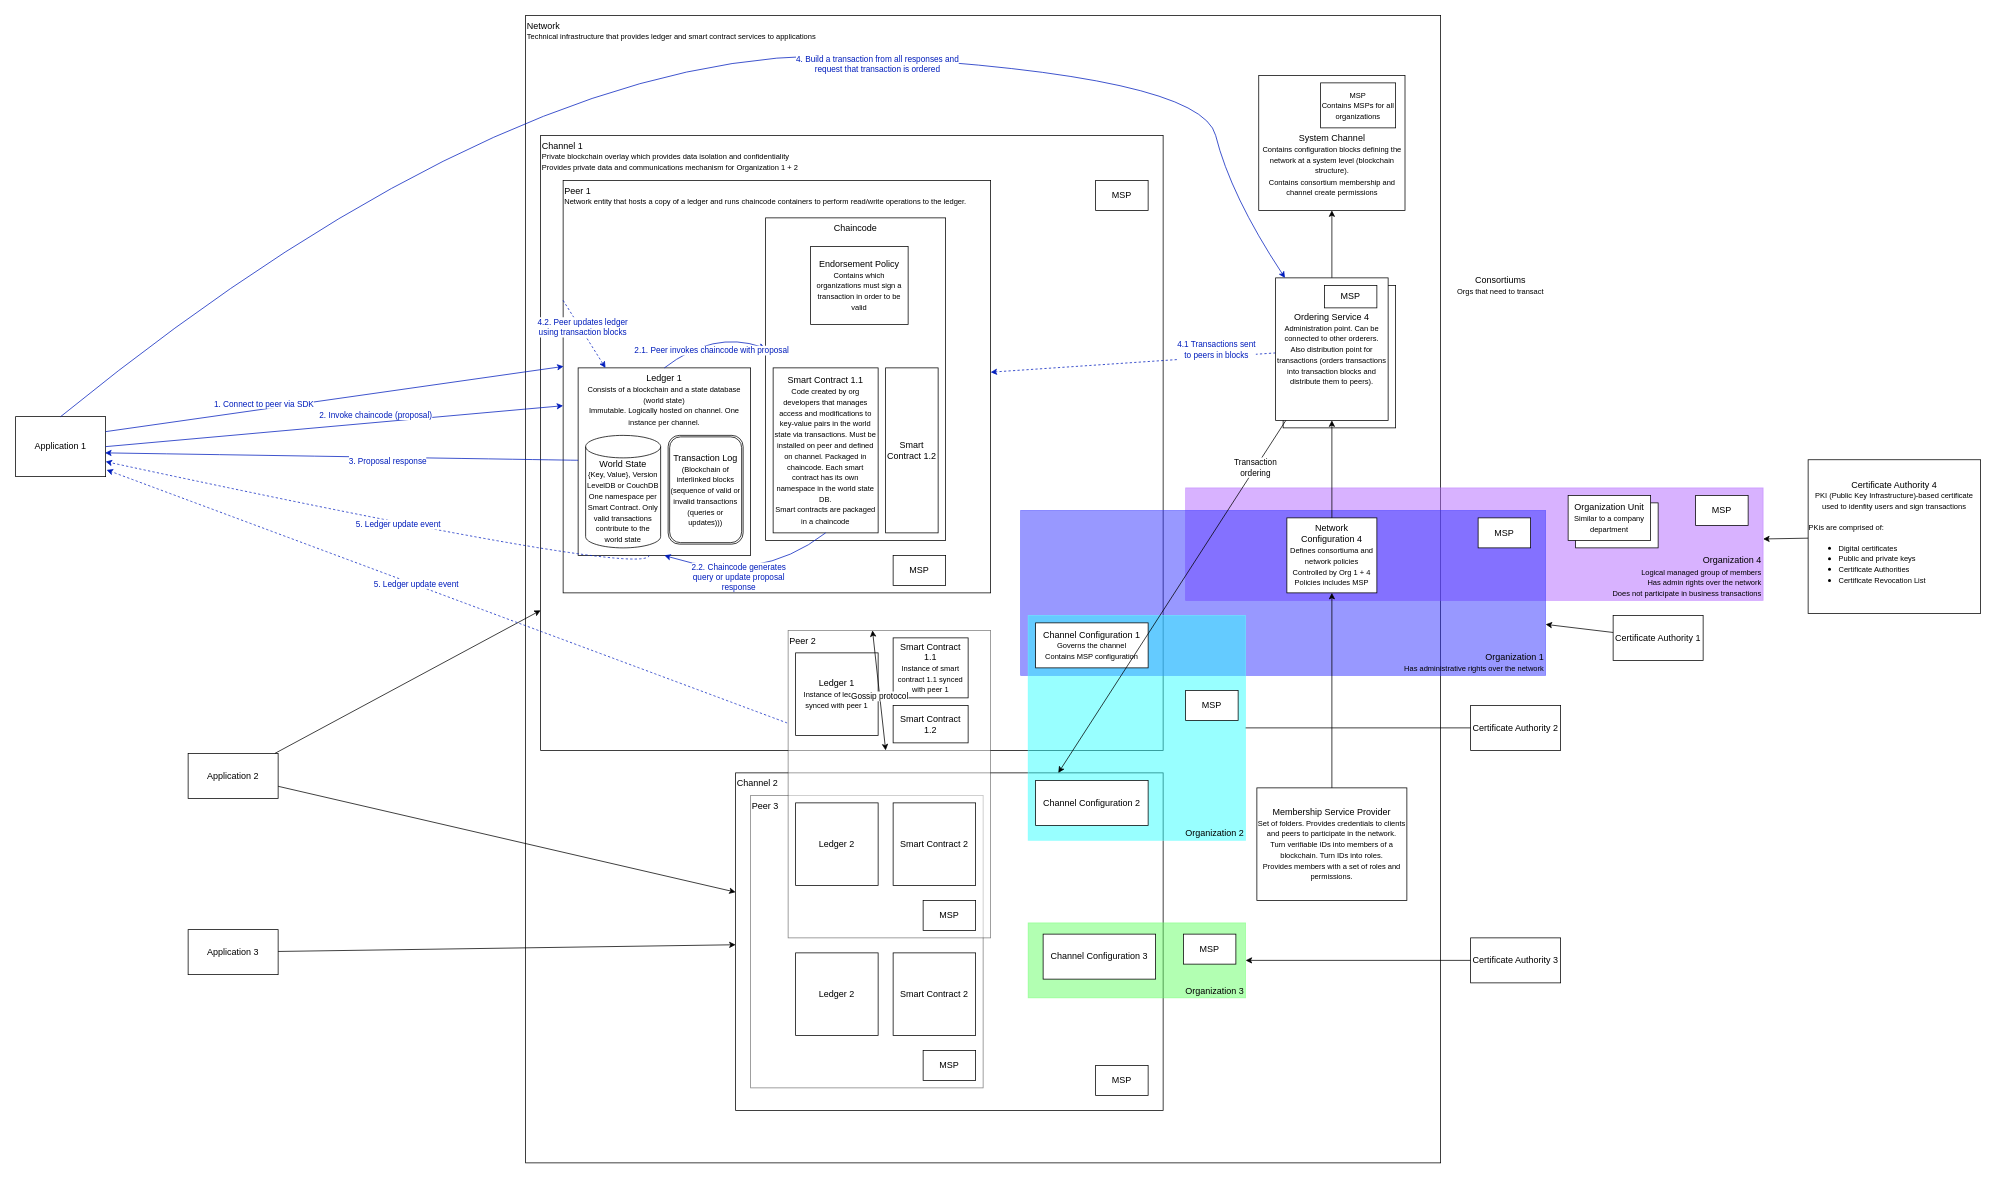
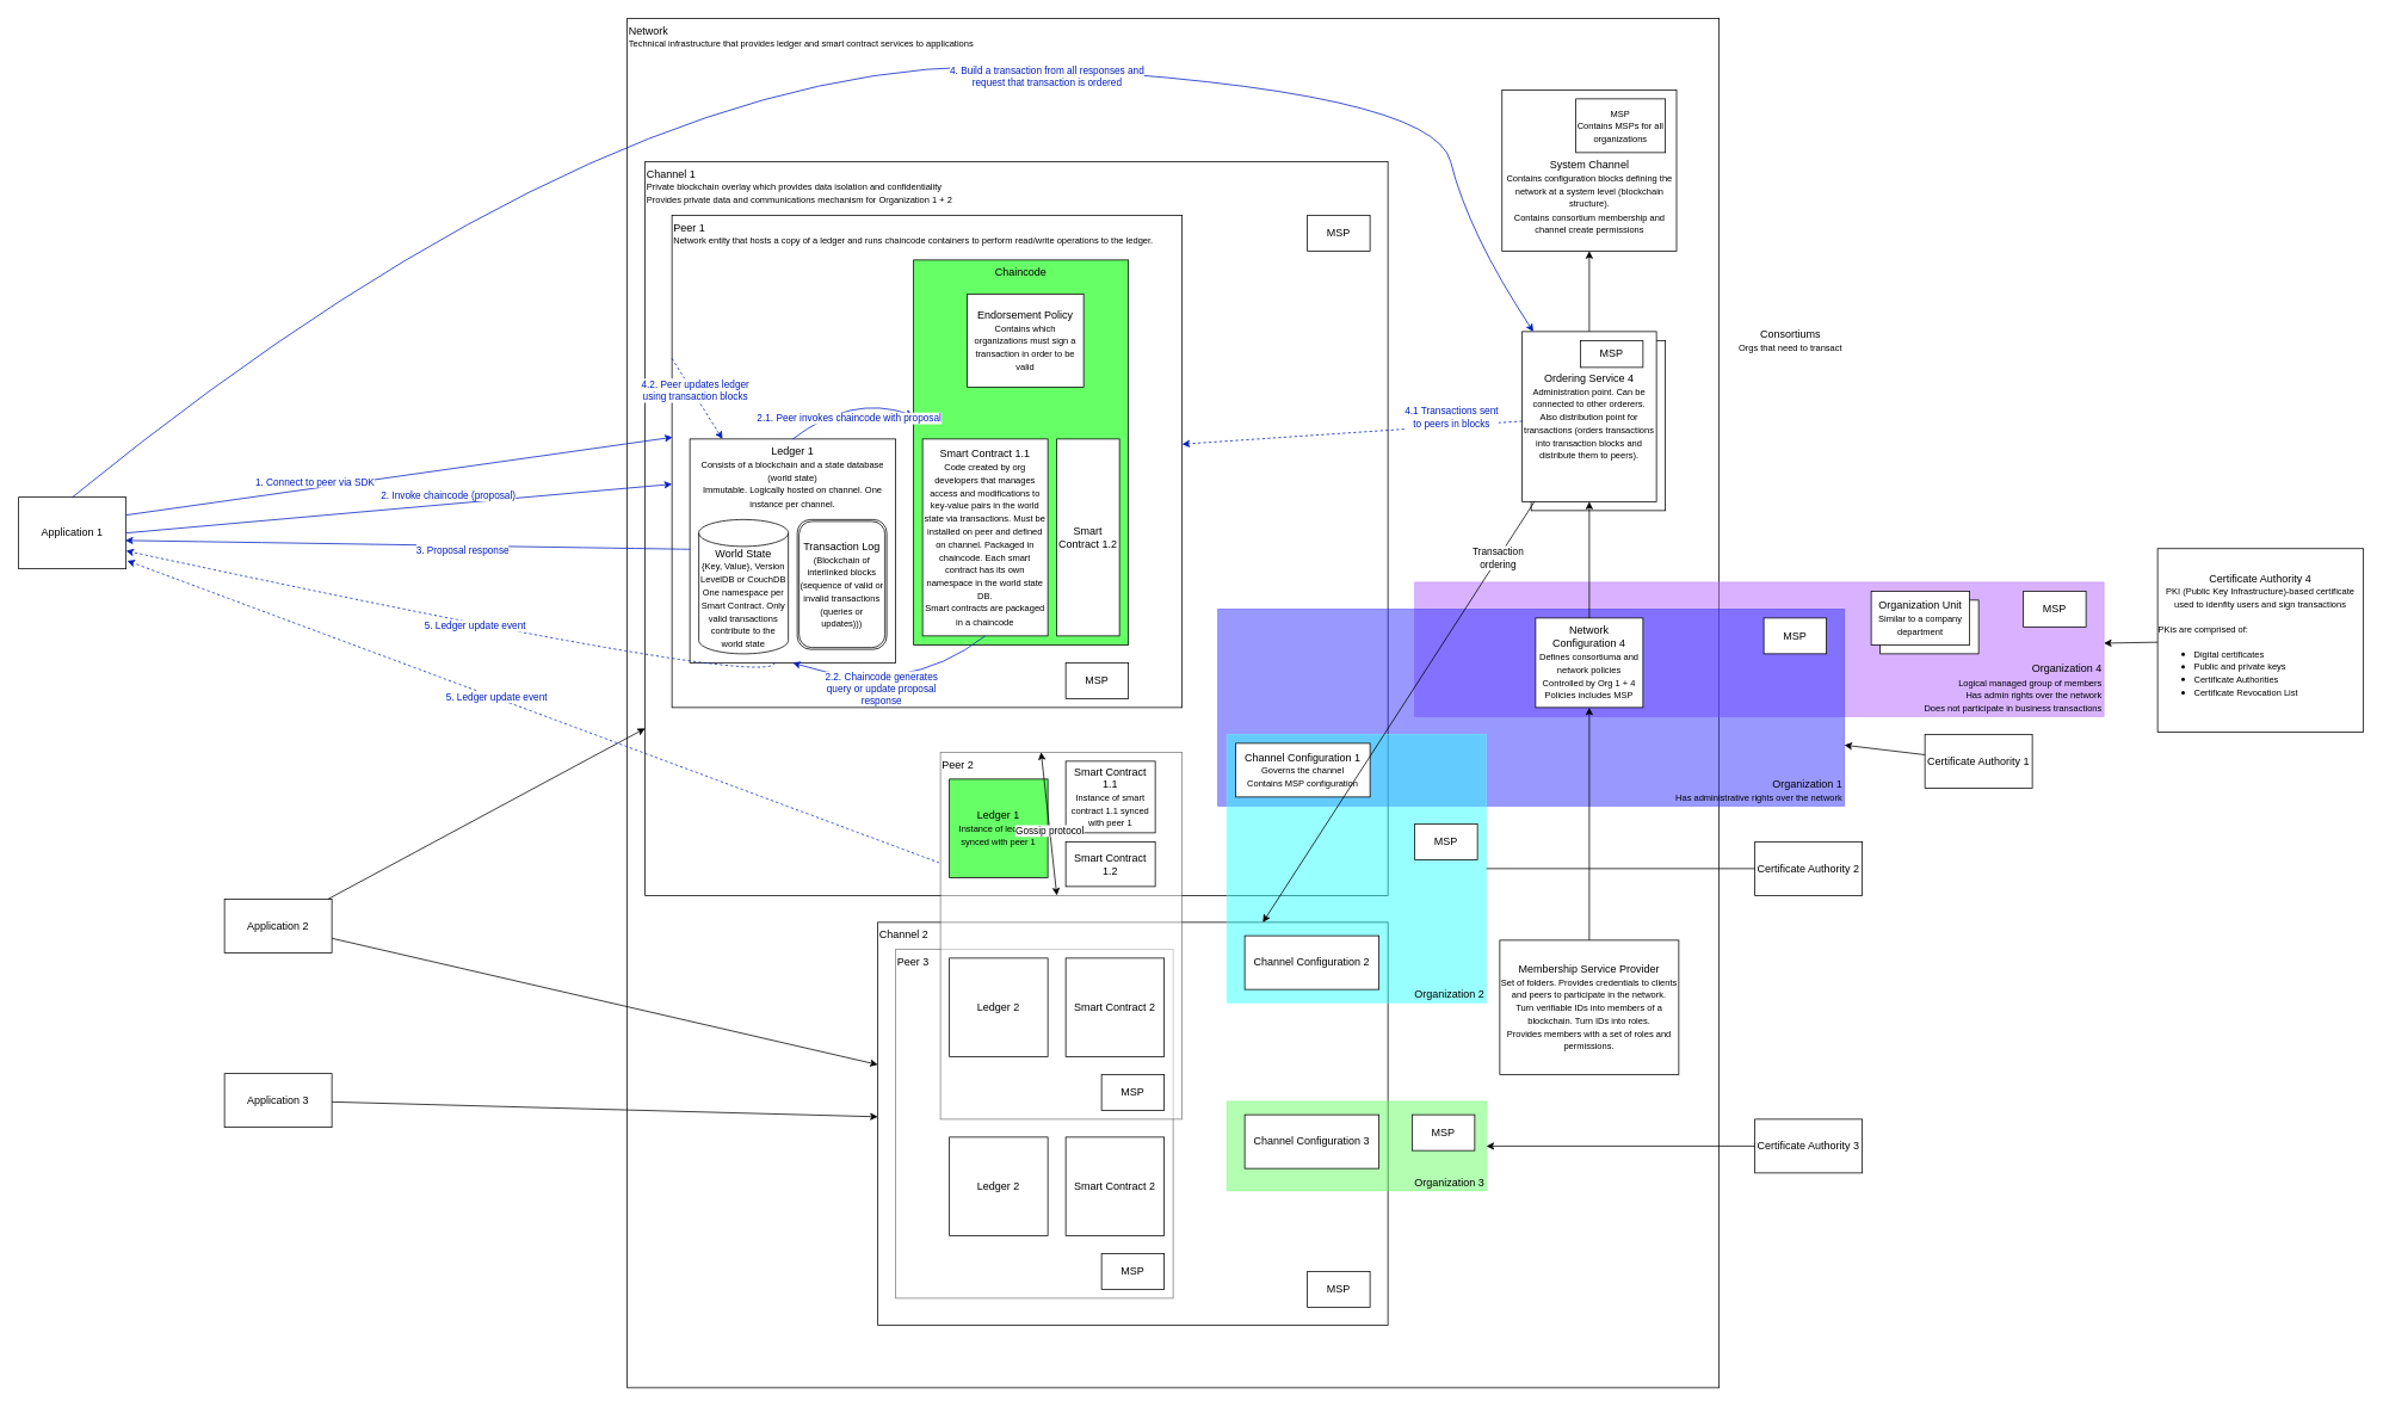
- <mxCell id="5" value="Chaincode" style="rounded=0;whiteSpace=wrap;html=1;fontColor=none;verticalAlign=top;" vertex="1" parent="1"><mxGeometry x="1020" y="290" width="240" height="430" as="geometry" /></mxCell>
+ <mxCell id="5" value="Chaincode" style="rounded=0;whiteSpace=wrap;html=1;fontColor=none;verticalAlign=top;fillColor=#66ff66;" vertex="1" parent="1"><mxGeometry x="1020" y="290" width="240" height="430" as="geometry" /></mxCell>
- <mxCell id="17" value="Ledger 1&lt;br style=&quot;font-size: 10px&quot;&gt;&lt;font size=&quot;1&quot;&gt;Instance of ledger 1 synced with peer 1&lt;/font&gt;" style="whiteSpace=wrap;html=1;aspect=fixed;" vertex="1" parent="1"><mxGeometry x="1060" y="870" width="110" height="110" as="geometry" /></mxCell>
+ <mxCell id="17" value="Ledger 1&lt;br style=&quot;font-size: 10px&quot;&gt;&lt;font size=&quot;1&quot;&gt;Instance of ledger 1 synced with peer 1&lt;/font&gt;" style="whiteSpace=wrap;html=1;aspect=fixed;fillColor=#66ff66;" vertex="1" parent="1"><mxGeometry x="1060" y="870" width="110" height="110" as="geometry" /></mxCell>
- <mxCell id="27" value="Channel Configuration 2" style="whiteSpace=wrap;html=1;align=center;" vertex="1" parent="1"><mxGeometry x="1380" y="1040" width="150" height="60" as="geometry" /></mxCell>
+ <mxCell id="27" value="Channel Configuration 2" style="whiteSpace=wrap;html=1;align=center;" vertex="1" parent="1"><mxGeometry x="1390" y="1045" width="150" height="60" as="geometry" /></mxCell>
- <mxCell id="49" value="Application 3" style="whiteSpace=wrap;html=1;" vertex="1" parent="1"><mxGeometry x="250" y="1239" width="120" height="60" as="geometry" /></mxCell>
+ <mxCell id="49" value="Application 3" style="whiteSpace=wrap;html=1;" vertex="1" parent="1"><mxGeometry x="250" y="1199" width="120" height="60" as="geometry" /></mxCell>
